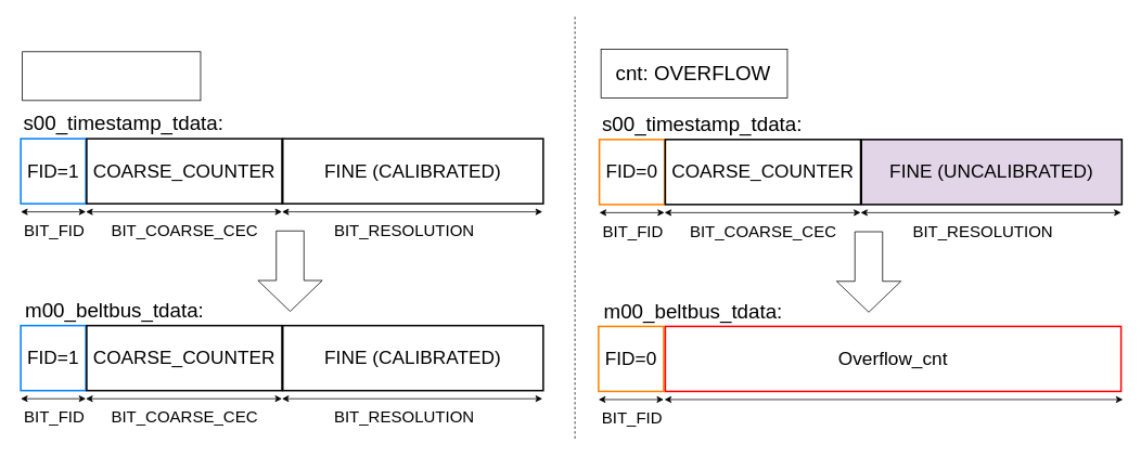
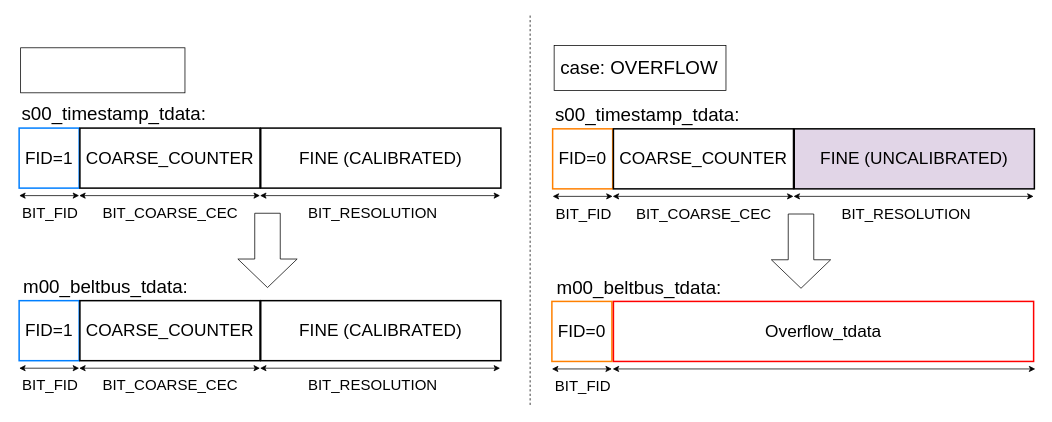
- <mxCell id="25" value="&lt;font style=&quot;font-size: 25px&quot;&gt;cnt: OVERFLOW&lt;/font&gt;" style="text;html=1;resizable=0;autosize=1;align=center;verticalAlign=middle;points=[];fillColor=none;strokeColor=none;rounded=0;" vertex="1" parent="1"><mxGeometry x="736" y="78" width="230" height="20" as="geometry" /></mxCell>
+ <mxCell id="25" value="&lt;font style=&quot;font-size: 25px&quot;&gt;case: OVERFLOW&lt;/font&gt;" style="text;html=1;resizable=0;autosize=1;align=center;verticalAlign=middle;points=[];fillColor=none;strokeColor=none;rounded=0;" vertex="1" parent="1"><mxGeometry x="736" y="78" width="230" height="20" as="geometry" /></mxCell>
- <mxCell id="32" value="&lt;span style=&quot;font-size: 23px&quot;&gt;Overflow_cnt&lt;/span&gt;" style="rounded=0;whiteSpace=wrap;html=1;strokeWidth=2;strokeColor=#FF0000;" vertex="1" parent="1"><mxGeometry x="817" y="401" width="560" height="80" as="geometry" /></mxCell>
+ <mxCell id="32" value="&lt;span style=&quot;font-size: 23px&quot;&gt;Overflow_tdata&lt;/span&gt;" style="rounded=0;whiteSpace=wrap;html=1;strokeWidth=2;strokeColor=#FF0000;" vertex="1" parent="1"><mxGeometry x="817" y="401" width="560" height="80" as="geometry" /></mxCell>
